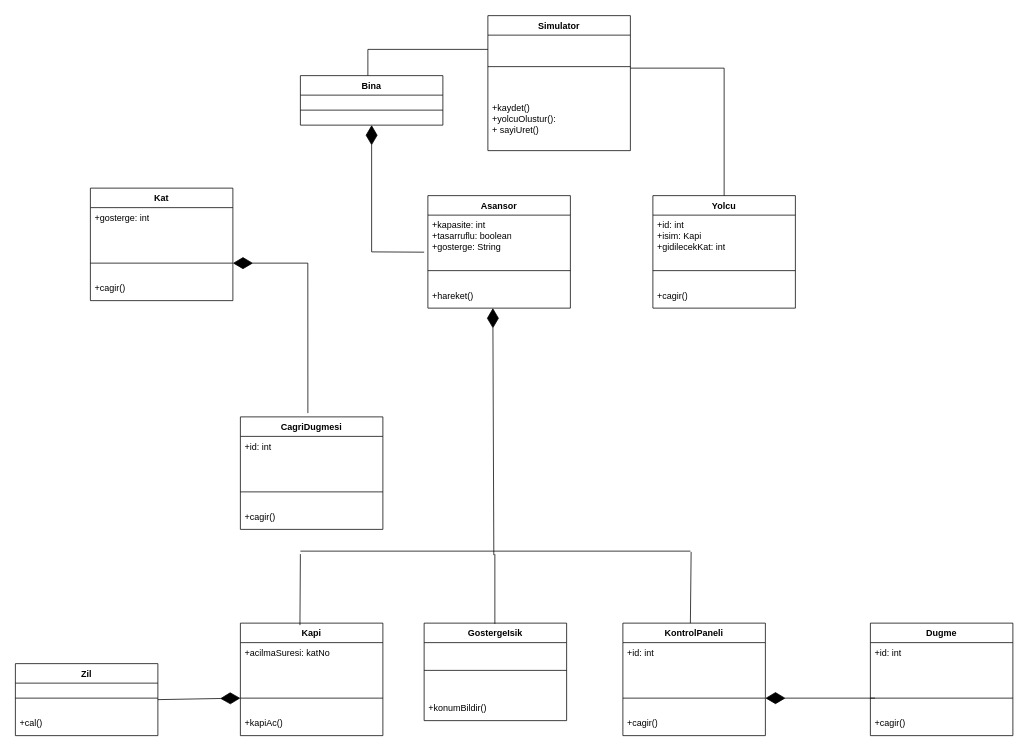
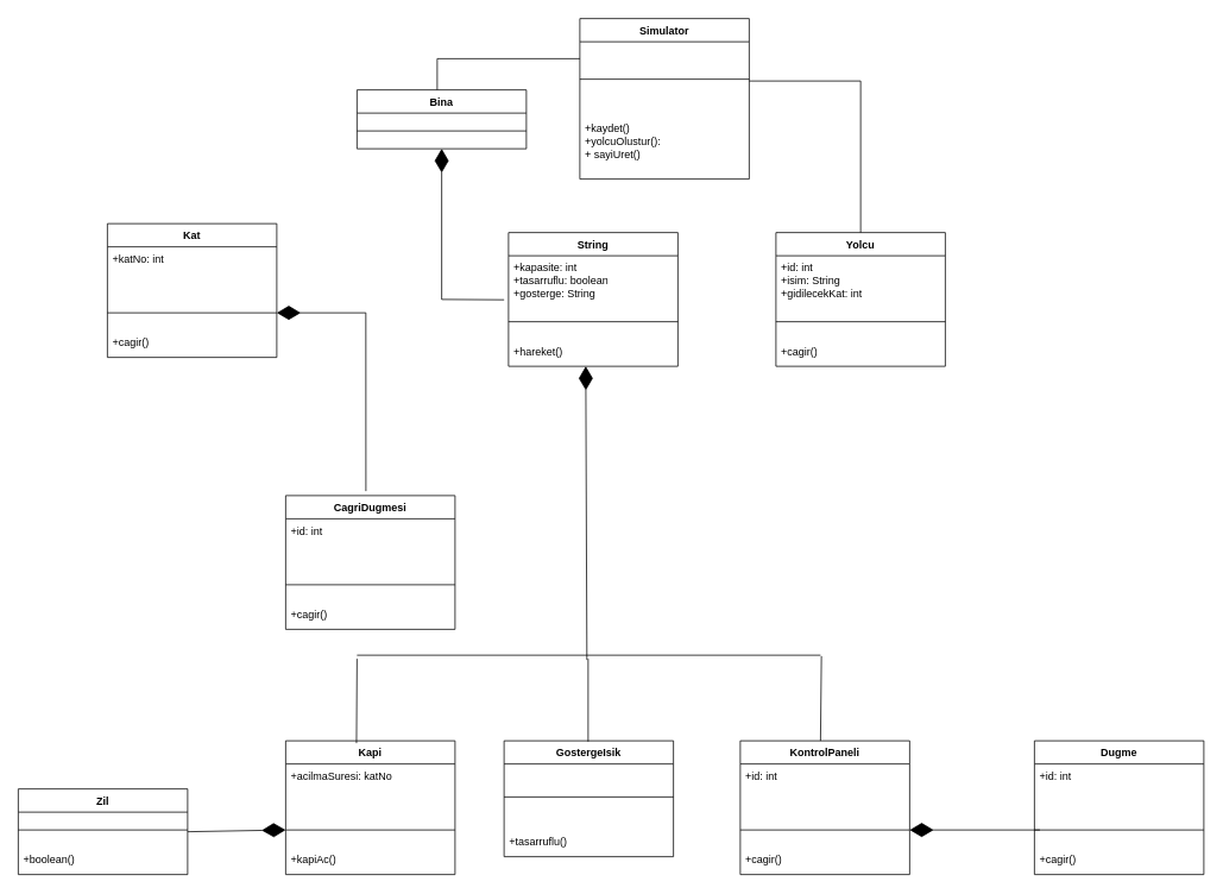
- <mxCell id="5" value="Asansor" style="swimlane;fontStyle=1;align=center;verticalAlign=top;childLayout=stackLayout;horizontal=1;startSize=26;horizontalStack=0;resizeParent=1;resizeParentMax=0;resizeLast=0;collapsible=1;marginBottom=0;whiteSpace=wrap;html=1;" vertex="1" parent="1"><mxGeometry x="570" y="260" width="190" height="150" as="geometry" /></mxCell>
+ <mxCell id="5" value="String" style="swimlane;fontStyle=1;align=center;verticalAlign=top;childLayout=stackLayout;horizontal=1;startSize=26;horizontalStack=0;resizeParent=1;resizeParentMax=0;resizeLast=0;collapsible=1;marginBottom=0;whiteSpace=wrap;html=1;" vertex="1" parent="1"><mxGeometry x="570" y="260" width="190" height="150" as="geometry" /></mxCell>
- <mxCell id="16" value="+gosterge: int" style="text;strokeColor=none;fillColor=none;align=left;verticalAlign=top;spacingLeft=4;spacingRight=4;overflow=hidden;rotatable=0;points=[[0,0.5],[1,0.5]];portConstraint=eastwest;whiteSpace=wrap;html=1;" vertex="1" parent="15"><mxGeometry y="26" width="190" height="54" as="geometry" /></mxCell>
+ <mxCell id="16" value="+katNo: int" style="text;strokeColor=none;fillColor=none;align=left;verticalAlign=top;spacingLeft=4;spacingRight=4;overflow=hidden;rotatable=0;points=[[0,0.5],[1,0.5]];portConstraint=eastwest;whiteSpace=wrap;html=1;" vertex="1" parent="15"><mxGeometry y="26" width="190" height="54" as="geometry" /></mxCell>
- <mxCell id="10" value="+id: int&lt;br&gt;+isim: Kapi&lt;br&gt;+gidilecekKat: int" style="text;strokeColor=none;fillColor=none;align=left;verticalAlign=top;spacingLeft=4;spacingRight=4;overflow=hidden;rotatable=0;points=[[0,0.5],[1,0.5]];portConstraint=eastwest;whiteSpace=wrap;html=1;" vertex="1" parent="9"><mxGeometry y="26" width="190" height="54" as="geometry" /></mxCell>
+ <mxCell id="10" value="+id: int&lt;br&gt;+isim: String&lt;br&gt;+gidilecekKat: int" style="text;strokeColor=none;fillColor=none;align=left;verticalAlign=top;spacingLeft=4;spacingRight=4;overflow=hidden;rotatable=0;points=[[0,0.5],[1,0.5]];portConstraint=eastwest;whiteSpace=wrap;html=1;" vertex="1" parent="9"><mxGeometry y="26" width="190" height="54" as="geometry" /></mxCell>
- <mxCell id="33" value="+konumBildir()" style="text;strokeColor=none;fillColor=none;align=left;verticalAlign=top;spacingLeft=4;spacingRight=4;overflow=hidden;rotatable=0;points=[[0,0.5],[1,0.5]];portConstraint=eastwest;whiteSpace=wrap;html=1;" vertex="1" parent="31"><mxGeometry y="100" width="190" height="30" as="geometry" /></mxCell>
+ <mxCell id="33" value="+tasarruflu()" style="text;strokeColor=none;fillColor=none;align=left;verticalAlign=top;spacingLeft=4;spacingRight=4;overflow=hidden;rotatable=0;points=[[0,0.5],[1,0.5]];portConstraint=eastwest;whiteSpace=wrap;html=1;" vertex="1" parent="31"><mxGeometry y="100" width="190" height="30" as="geometry" /></mxCell>
- <mxCell id="50" value="+cal()" style="text;strokeColor=none;fillColor=none;align=left;verticalAlign=top;spacingLeft=4;spacingRight=4;overflow=hidden;rotatable=0;points=[[0,0.5],[1,0.5]];portConstraint=eastwest;whiteSpace=wrap;html=1;" vertex="1" parent="48"><mxGeometry y="66" width="190" height="30" as="geometry" /></mxCell>
+ <mxCell id="50" value="+boolean()" style="text;strokeColor=none;fillColor=none;align=left;verticalAlign=top;spacingLeft=4;spacingRight=4;overflow=hidden;rotatable=0;points=[[0,0.5],[1,0.5]];portConstraint=eastwest;whiteSpace=wrap;html=1;" vertex="1" parent="48"><mxGeometry y="66" width="190" height="30" as="geometry" /></mxCell>
